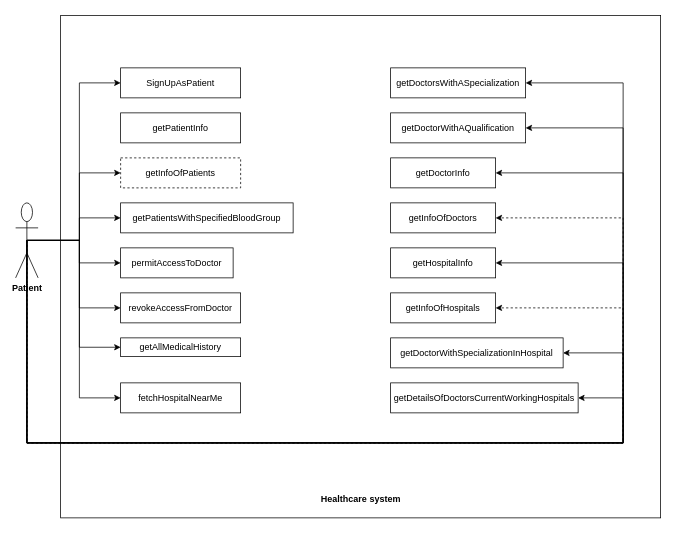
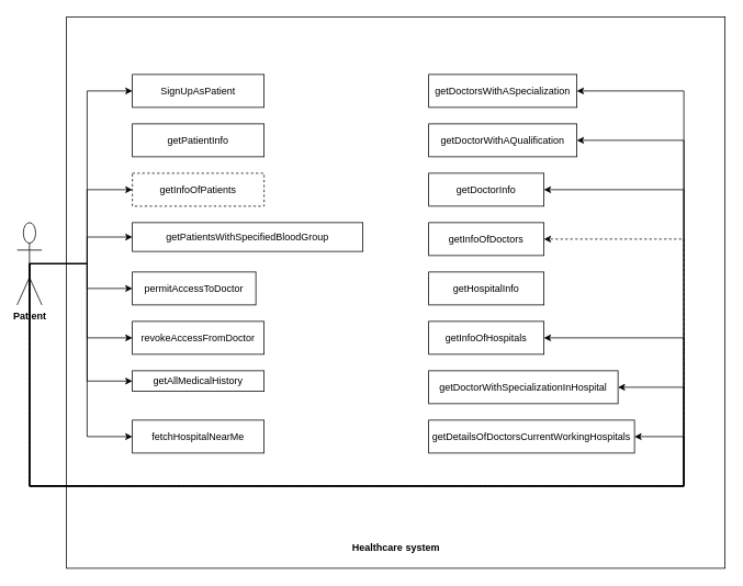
- <mxCell id="22" value="getPatientsWithSpecifiedBloodGroup" style="whiteSpace=wrap;html=1;" vertex="1" parent="1"><mxGeometry x="160" y="270" width="230" height="40" as="geometry" /></mxCell>
+ <mxCell id="22" value="getPatientsWithSpecifiedBloodGroup" style="whiteSpace=wrap;html=1;" vertex="1" parent="1"><mxGeometry x="160" y="270" width="280" height="35" as="geometry" /></mxCell>
- <mxCell id="15" style="edgeStyle=orthogonalEdgeStyle;rounded=0;orthogonalLoop=1;jettySize=auto;html=1;exitX=0.5;exitY=0.5;exitDx=0;exitDy=0;exitPerimeter=0;entryX=1;entryY=0.5;entryDx=0;entryDy=0;" edge="1" parent="1" source="18" target="32"><mxGeometry relative="1" as="geometry"><Array as="points"><mxPoint x="35" y="590" /><mxPoint x="830" y="590" /><mxPoint x="830" y="350" /></Array></mxGeometry></mxCell>
- <mxCell id="14" style="edgeStyle=orthogonalEdgeStyle;rounded=0;orthogonalLoop=1;jettySize=auto;html=1;exitX=0.5;exitY=0.5;exitDx=0;exitDy=0;exitPerimeter=0;entryX=1;entryY=0.5;entryDx=0;entryDy=0;dashed=1;" edge="1" parent="1" source="18" target="33"><mxGeometry relative="1" as="geometry"><Array as="points"><mxPoint x="35" y="590" /><mxPoint x="830" y="590" /><mxPoint x="830" y="410" /></Array></mxGeometry></mxCell>
+ <mxCell id="14" style="edgeStyle=orthogonalEdgeStyle;rounded=0;orthogonalLoop=1;jettySize=auto;html=1;exitX=0.5;exitY=0.5;exitDx=0;exitDy=0;exitPerimeter=0;entryX=1;entryY=0.5;entryDx=0;entryDy=0;" edge="1" parent="1" source="18" target="33"><mxGeometry relative="1" as="geometry"><Array as="points"><mxPoint x="35" y="590" /><mxPoint x="830" y="590" /><mxPoint x="830" y="410" /></Array></mxGeometry></mxCell>
